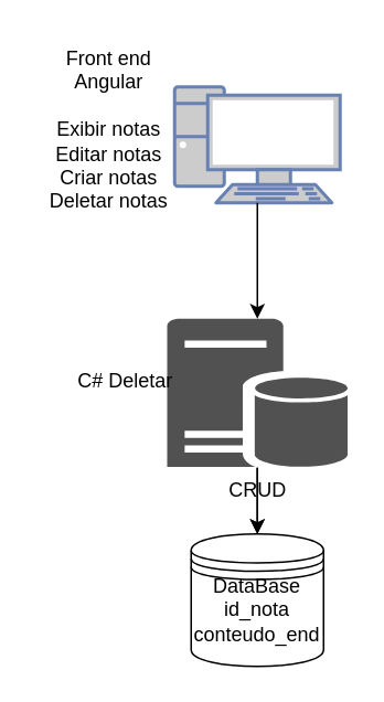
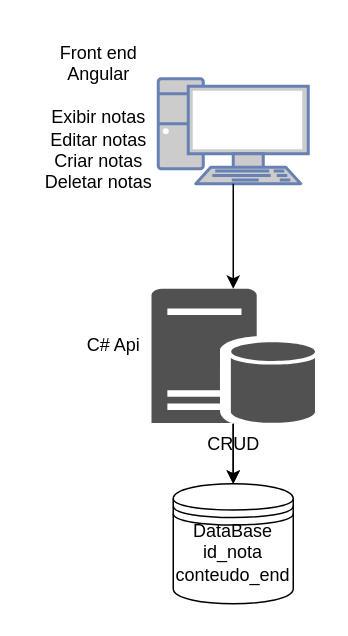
- <mxCell id="7" value="C# Deletar&lt;div&gt;&lt;br&gt;&lt;/div&gt;" style="text;html=1;align=center;verticalAlign=middle;resizable=0;points=[];autosize=1;strokeColor=none;fillColor=none;" vertex="1" parent="1"><mxGeometry x="45" y="217" width="60" height="40" as="geometry" /></mxCell>
+ <mxCell id="7" value="C# Api&lt;div&gt;&lt;br&gt;&lt;/div&gt;" style="text;html=1;align=center;verticalAlign=middle;resizable=0;points=[];autosize=1;strokeColor=none;fillColor=none;" vertex="1" parent="1"><mxGeometry x="45" y="217" width="60" height="40" as="geometry" /></mxCell>
